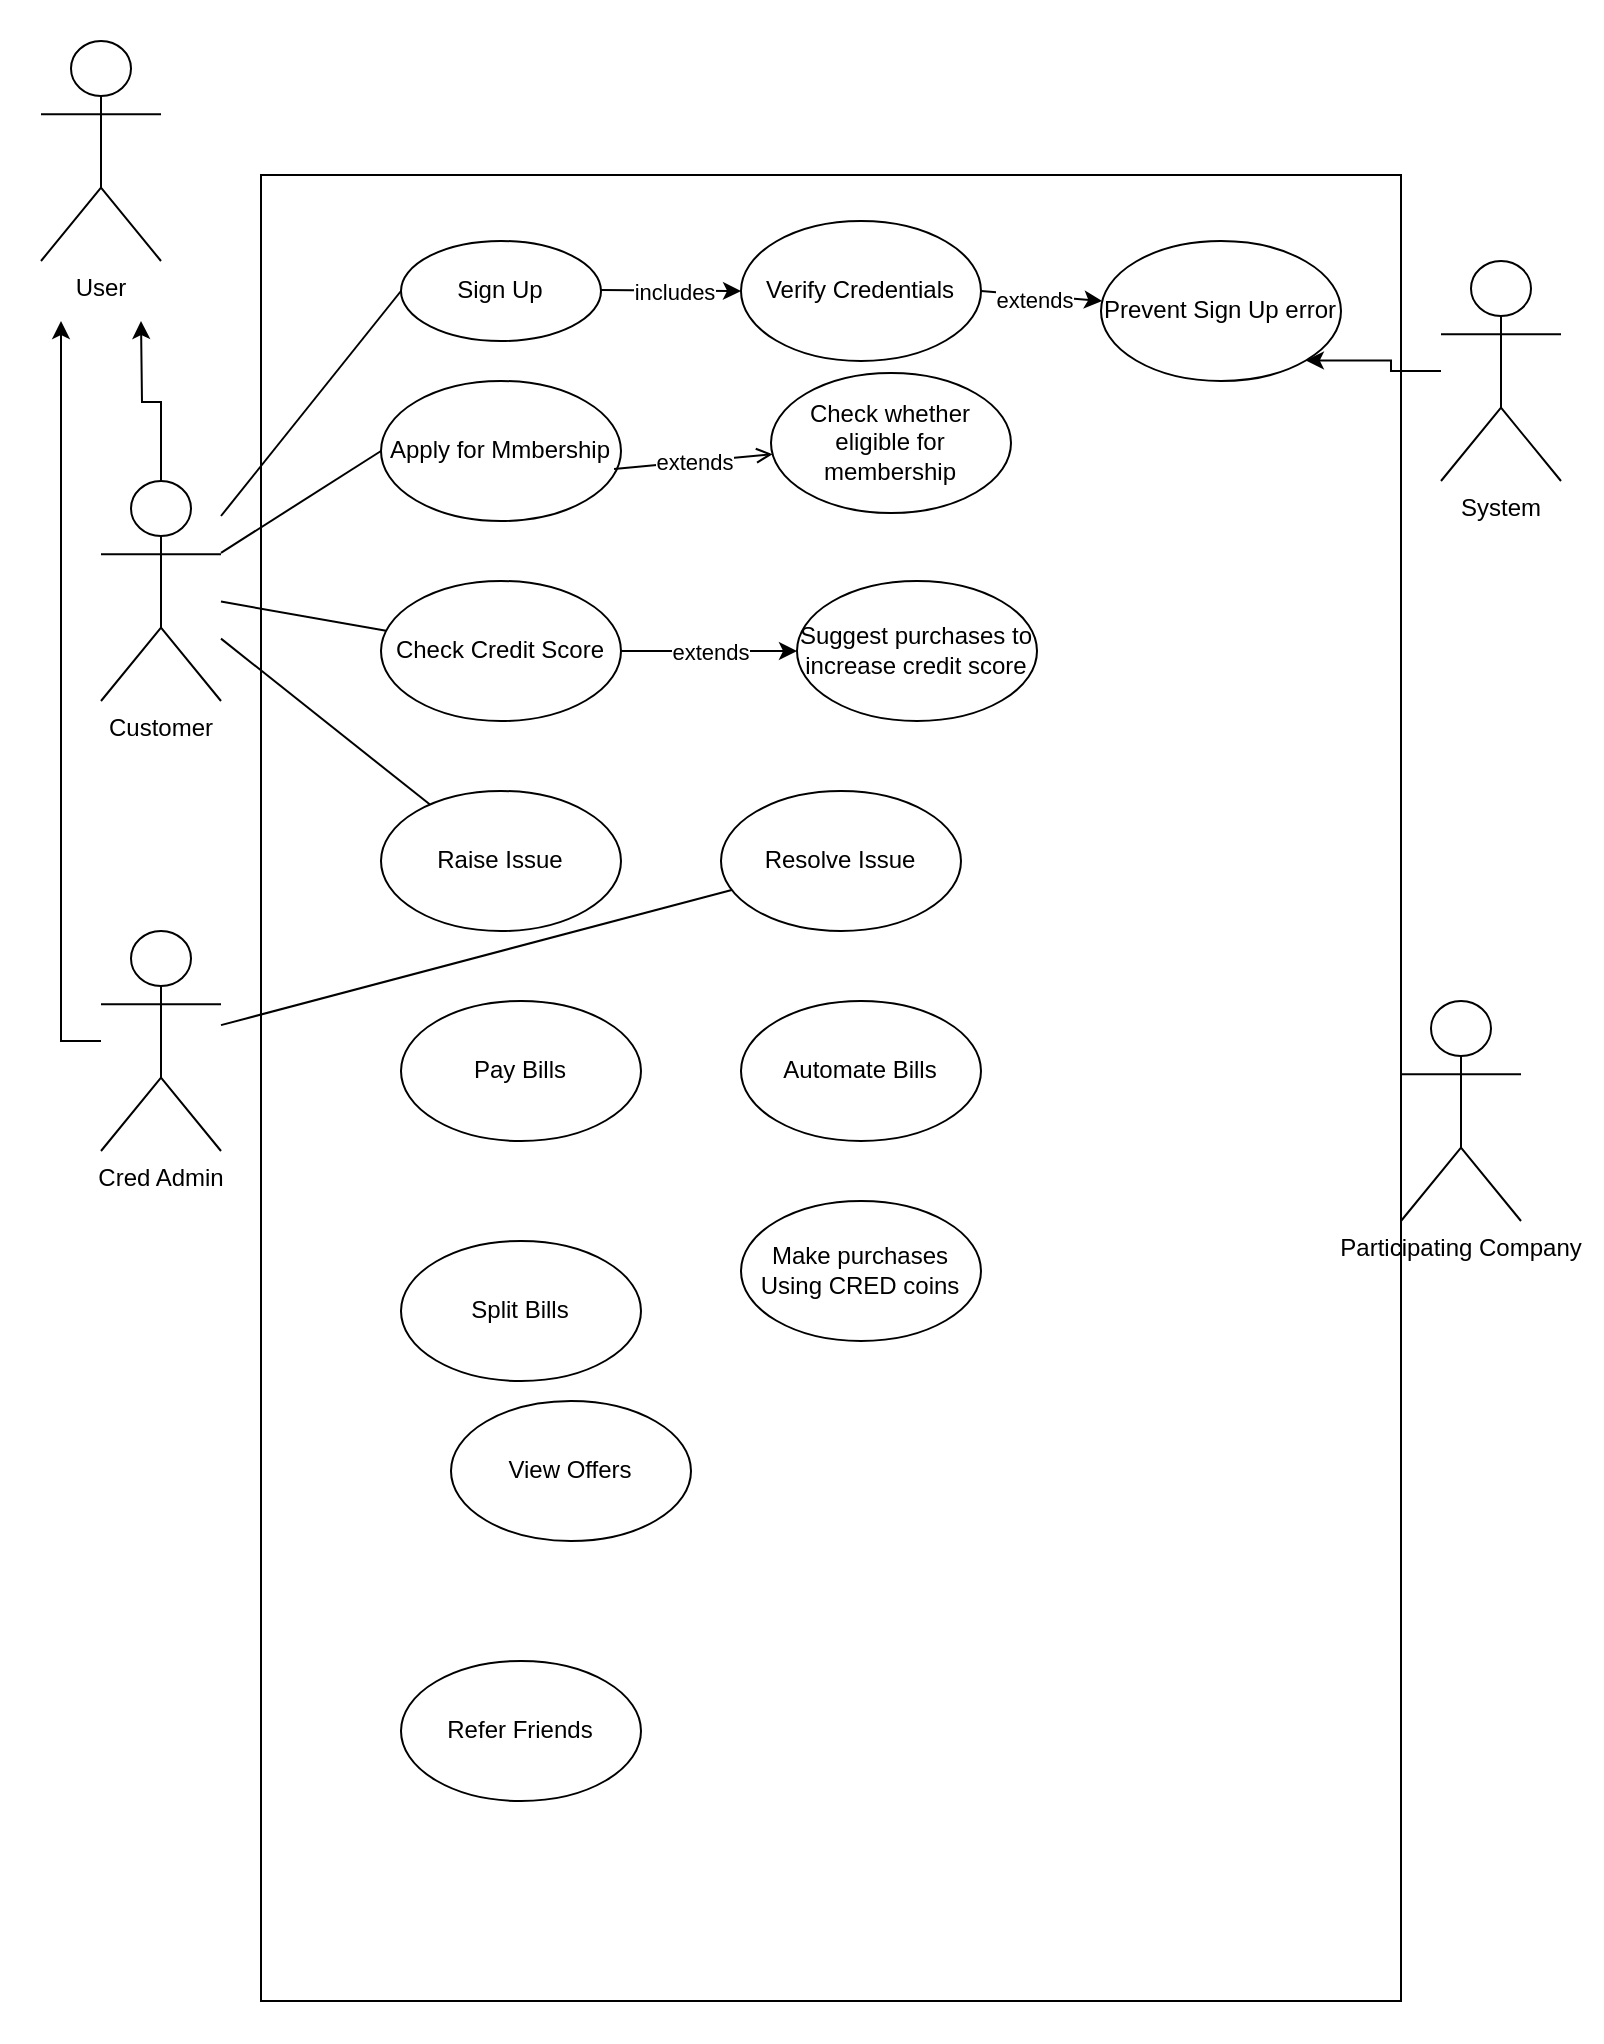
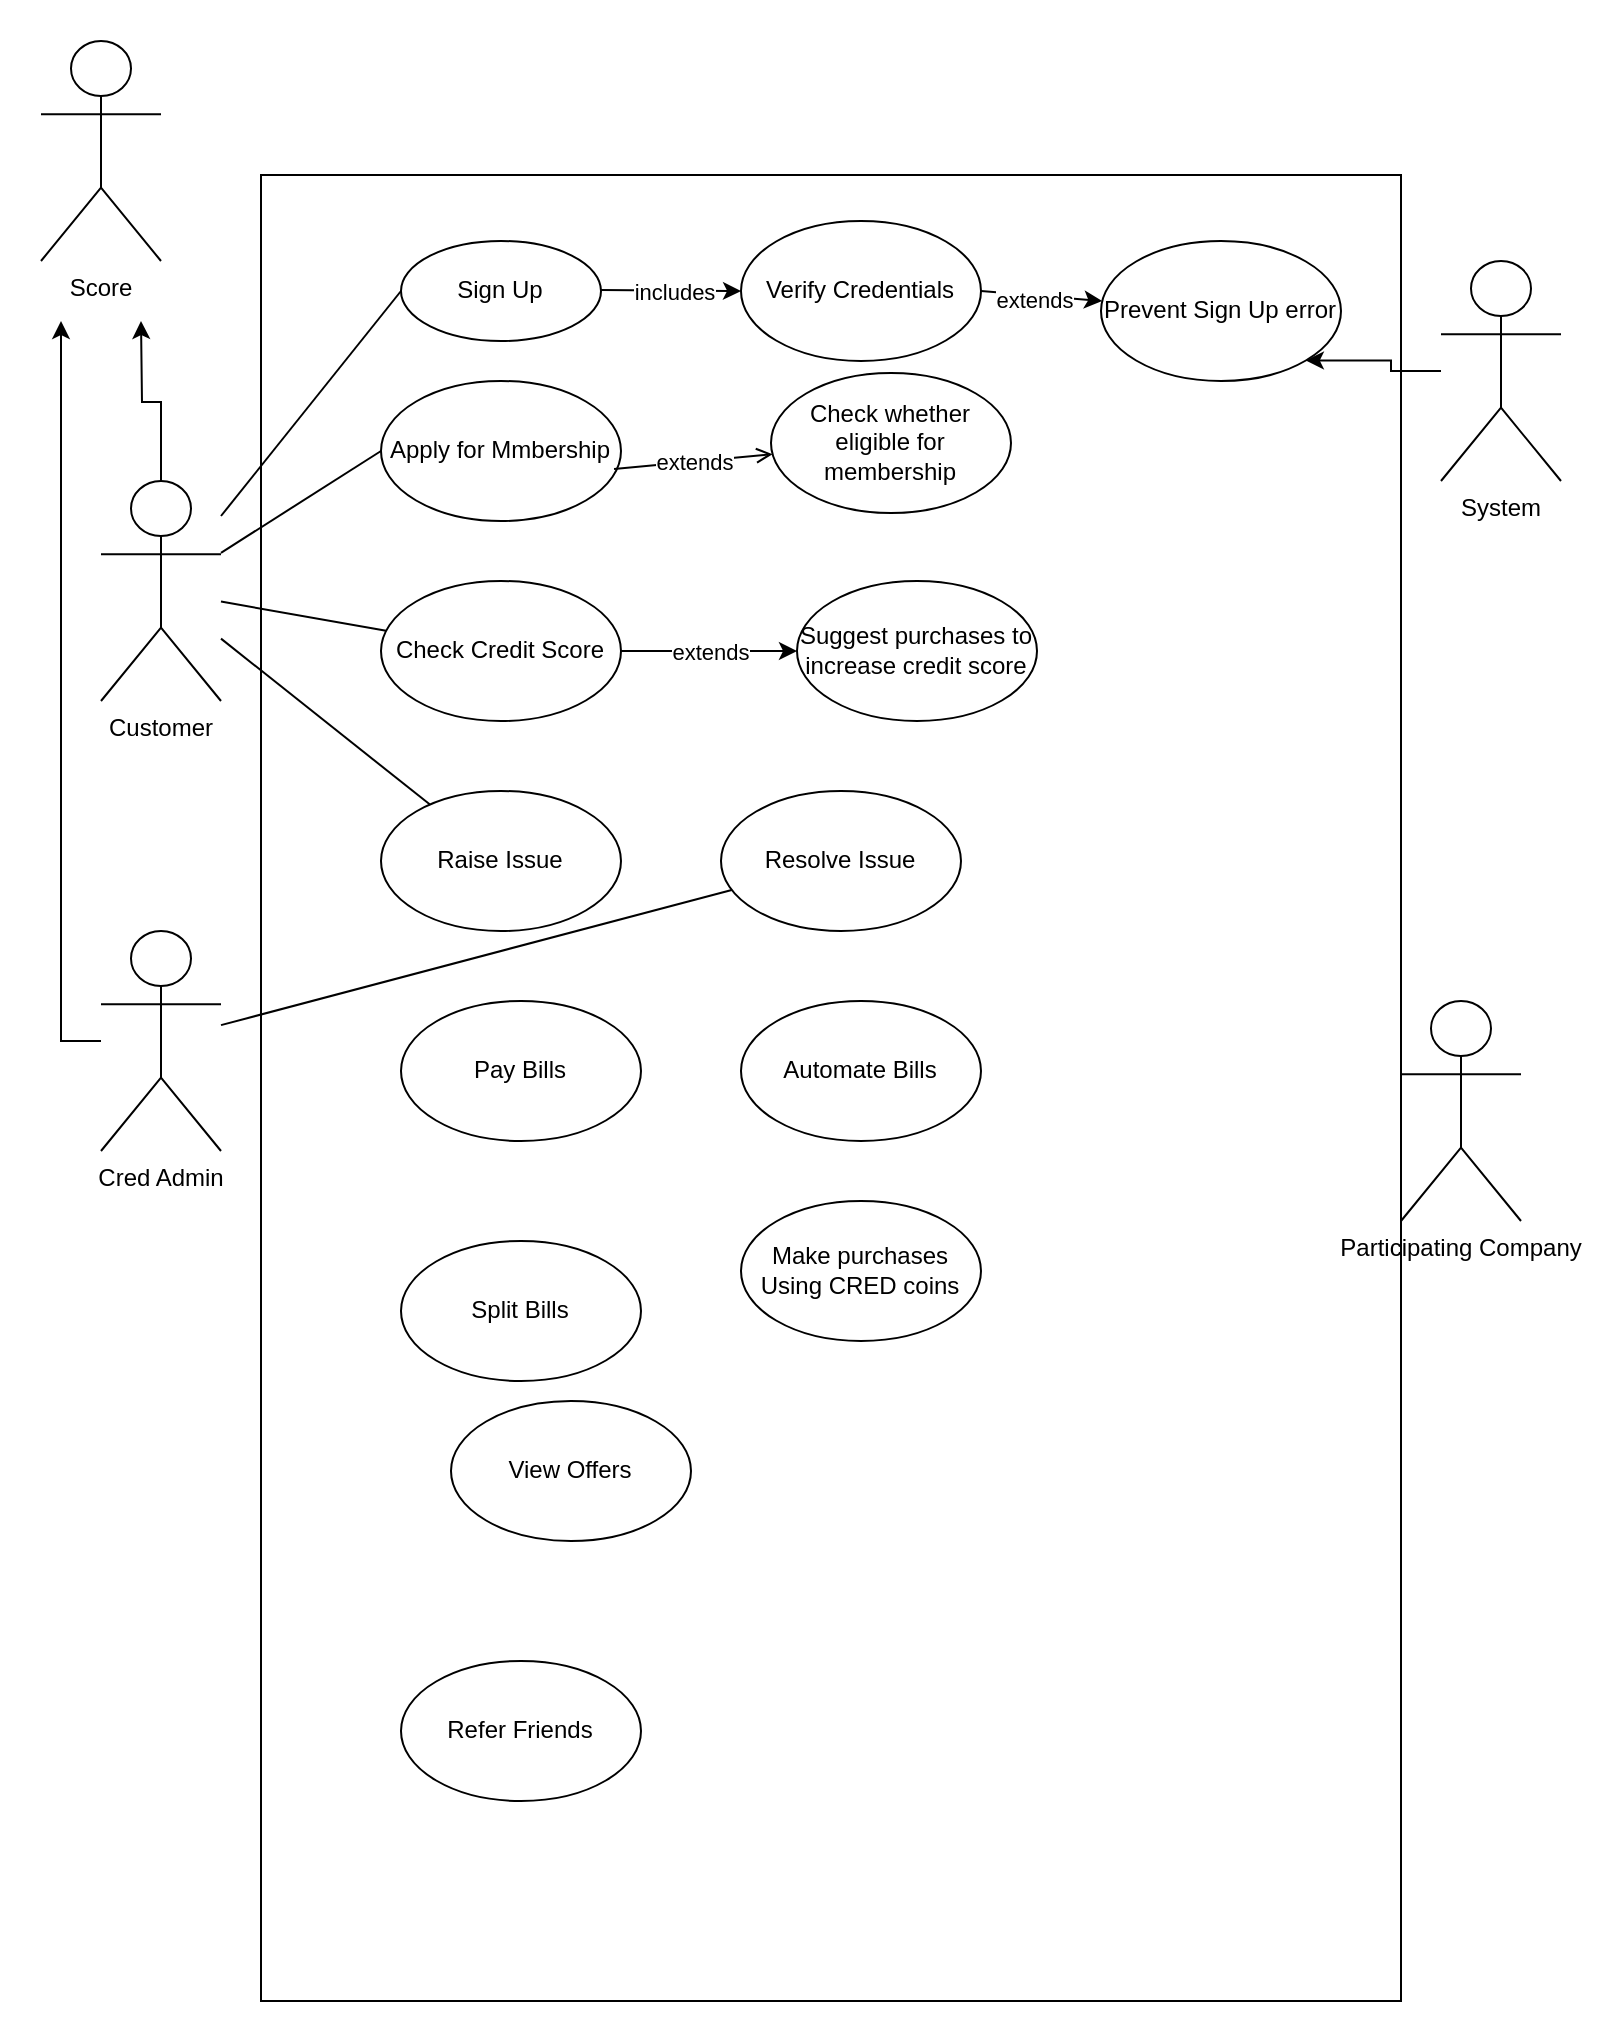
- <mxCell id="2" value="User" style="shape=umlActor;verticalLabelPosition=bottom;verticalAlign=top;html=1;outlineConnect=0;" vertex="1" parent="1"><mxGeometry x="20" y="20" width="60" height="110" as="geometry" /></mxCell>
+ <mxCell id="2" value="Score" style="shape=umlActor;verticalLabelPosition=bottom;verticalAlign=top;html=1;outlineConnect=0;" vertex="1" parent="1"><mxGeometry x="20" y="20" width="60" height="110" as="geometry" /></mxCell>
